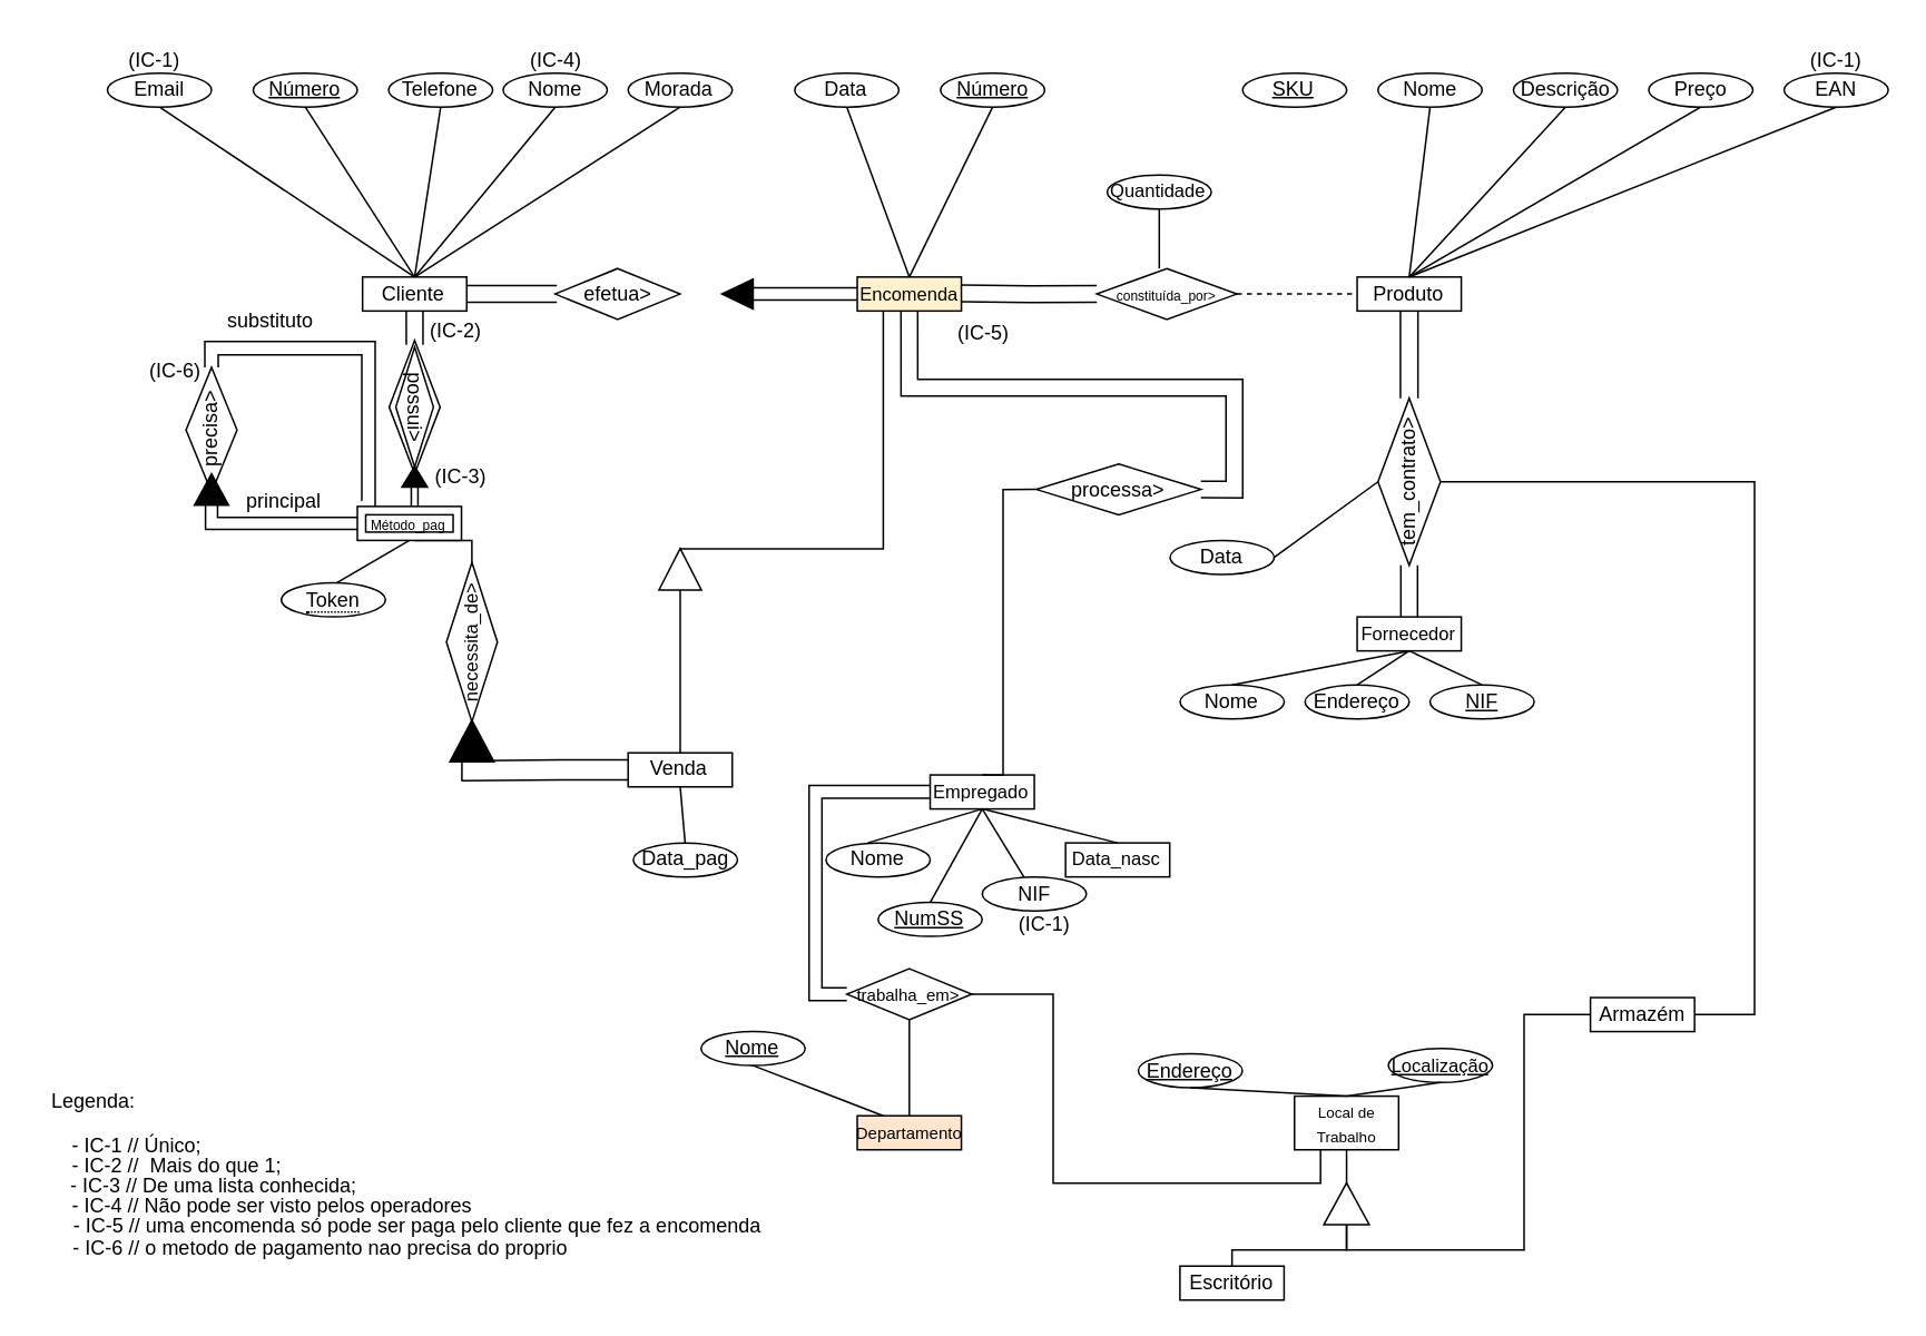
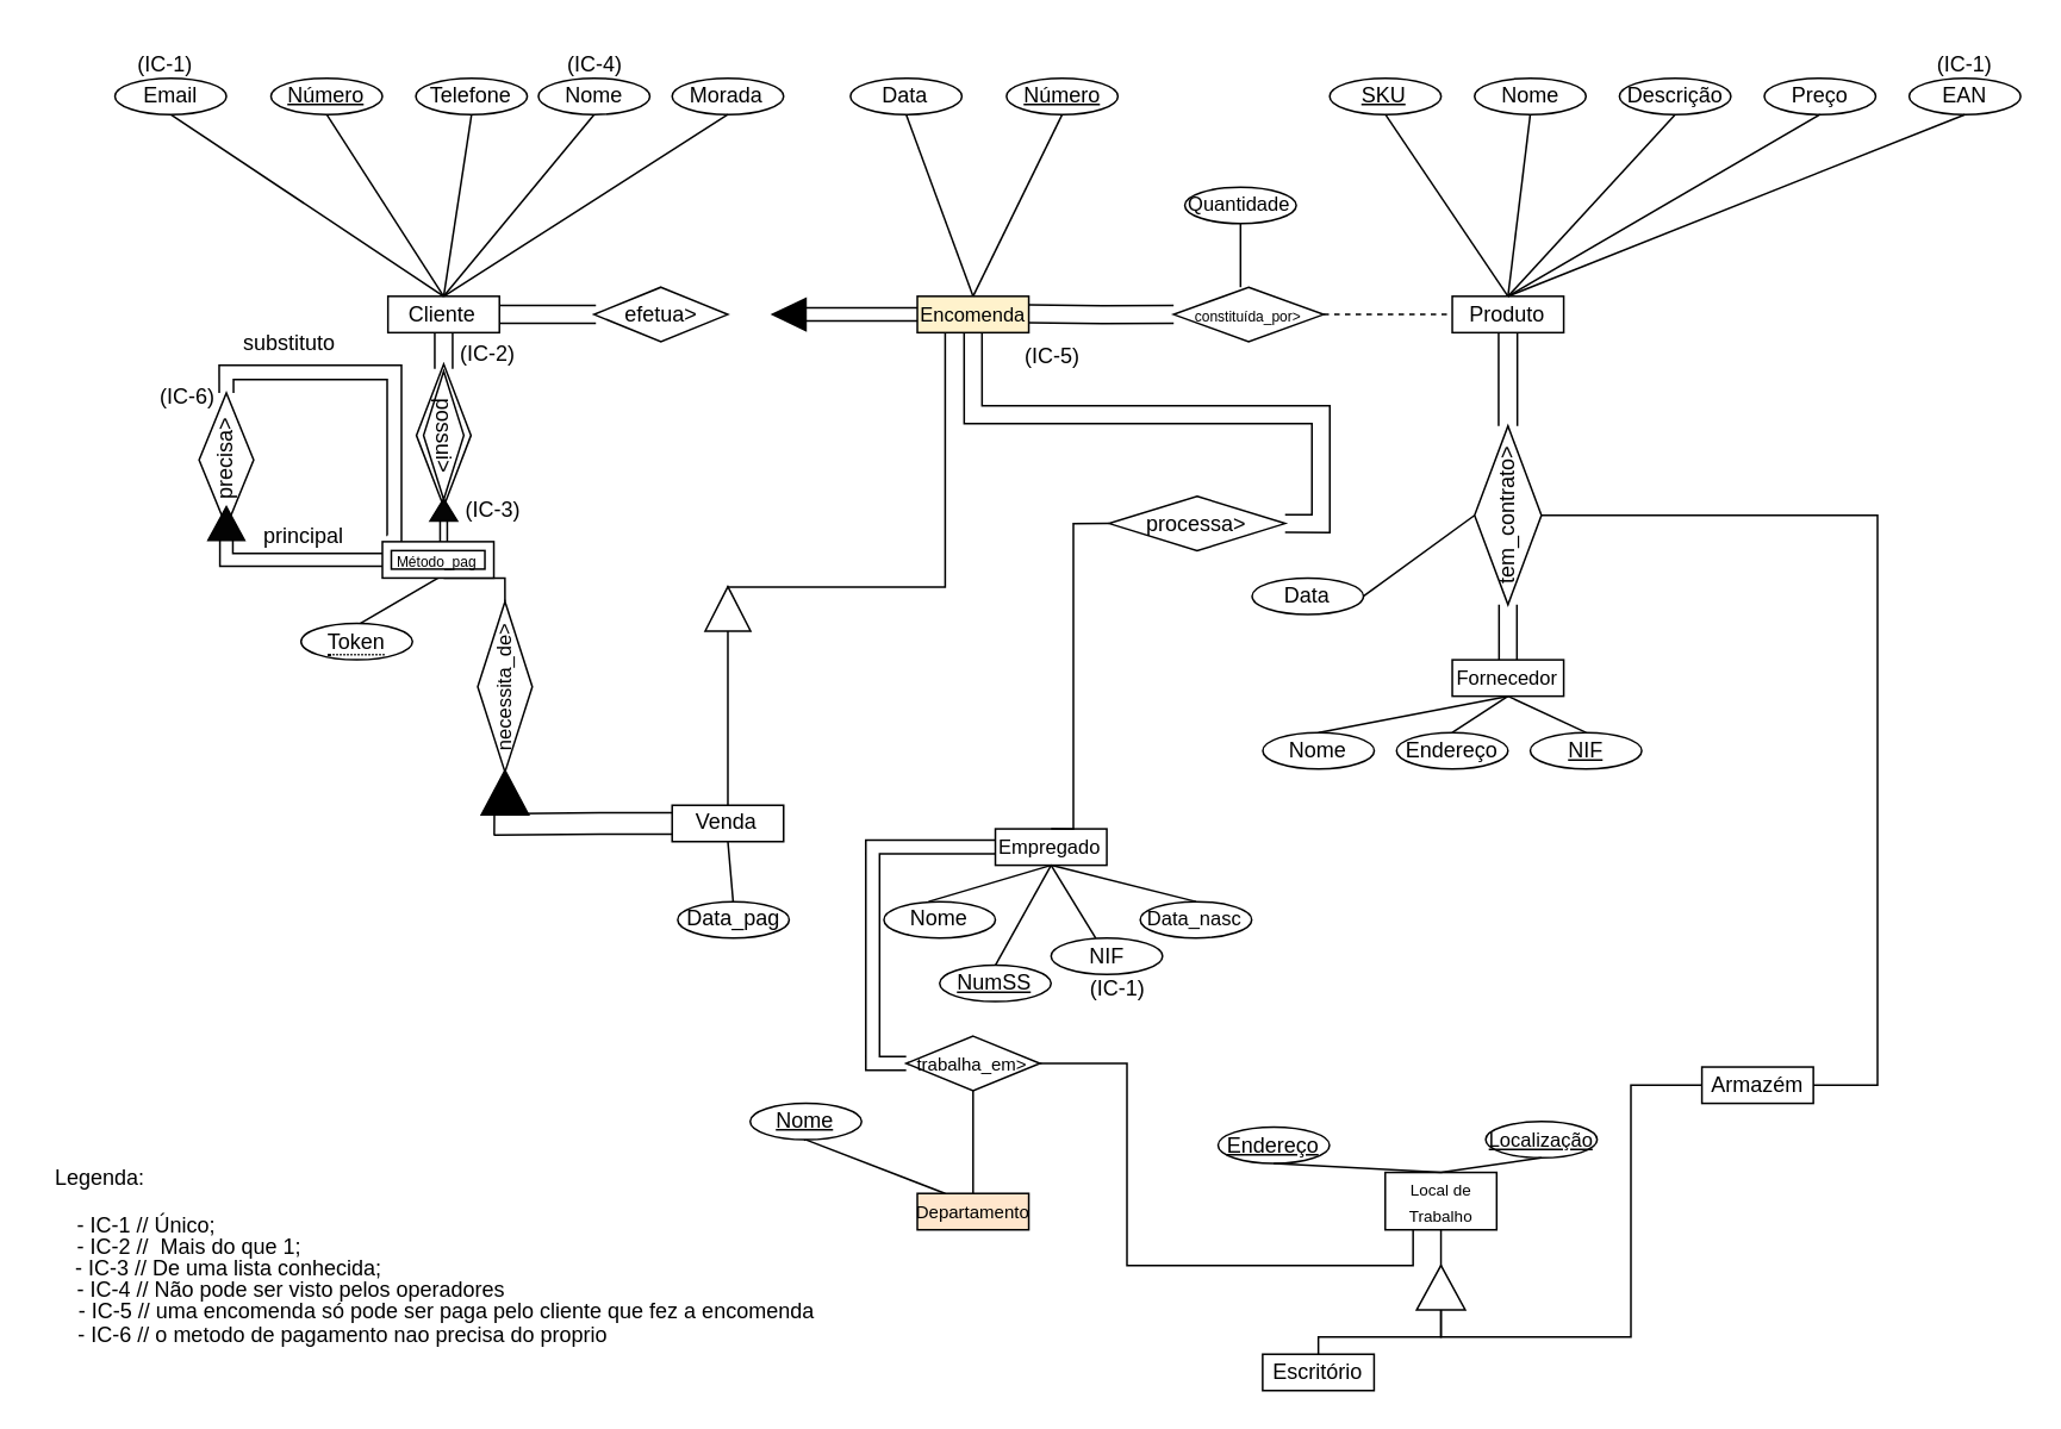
+ <mxCell id="25" value="" style="endArrow=none;html=1;rounded=0;exitX=0.5;exitY=0;exitDx=0;exitDy=0;entryX=0.5;entryY=1;entryDx=0;entryDy=0;" parent="1" source="21" target="24" edge="1"><mxGeometry width="50" height="50" relative="1" as="geometry"><mxPoint x="787.082" y="89.058" as="sourcePoint" /><mxPoint x="818.265" y="63.617" as="targetPoint" /></mxGeometry></mxCell>
- <mxCell id="55" value="&lt;font style=&quot;font-size: 11px;&quot;&gt;Data_nasc&lt;/font&gt;" style="whiteSpace=wrap;html=1;align=center;fontStyle=0;container=0;rounded=0;" parent="1" vertex="1"><mxGeometry x="637.427" y="504.255" width="62.364" height="20.353" as="geometry" /></mxCell>
+ <mxCell id="55" value="&lt;font style=&quot;font-size: 11px;&quot;&gt;Data_nasc&lt;/font&gt;" style="ellipse;whiteSpace=wrap;html=1;align=center;fontStyle=0;container=0;" parent="1" vertex="1"><mxGeometry x="637.427" y="504.255" width="62.364" height="20.353" as="geometry" /></mxCell>
